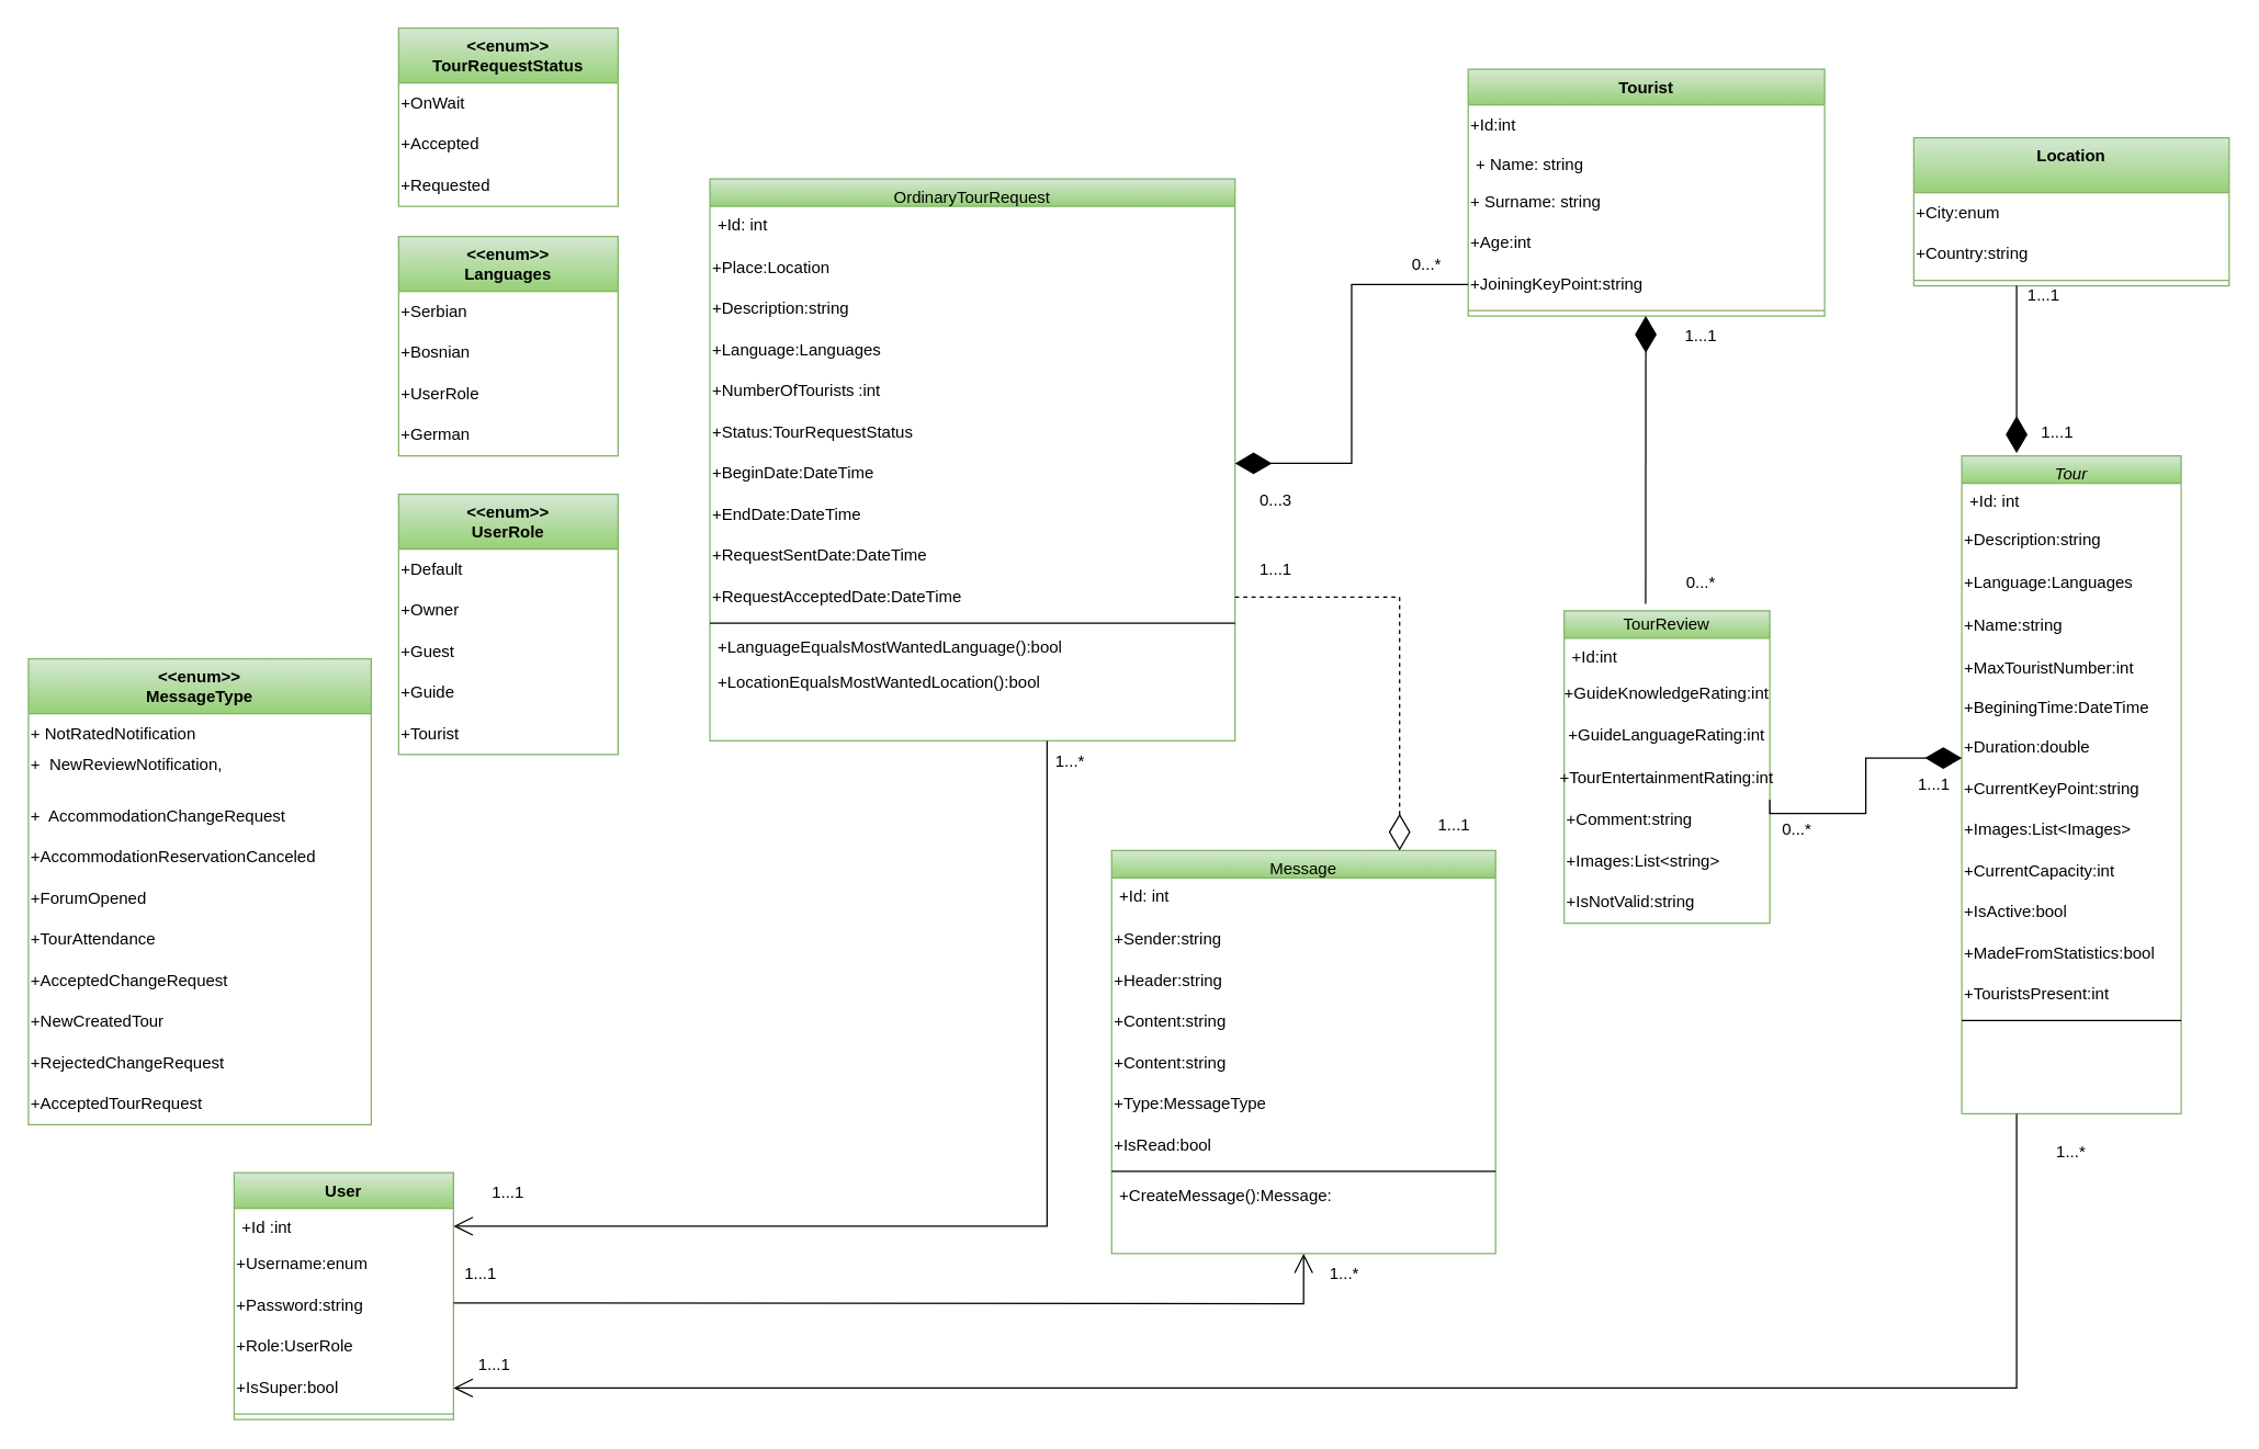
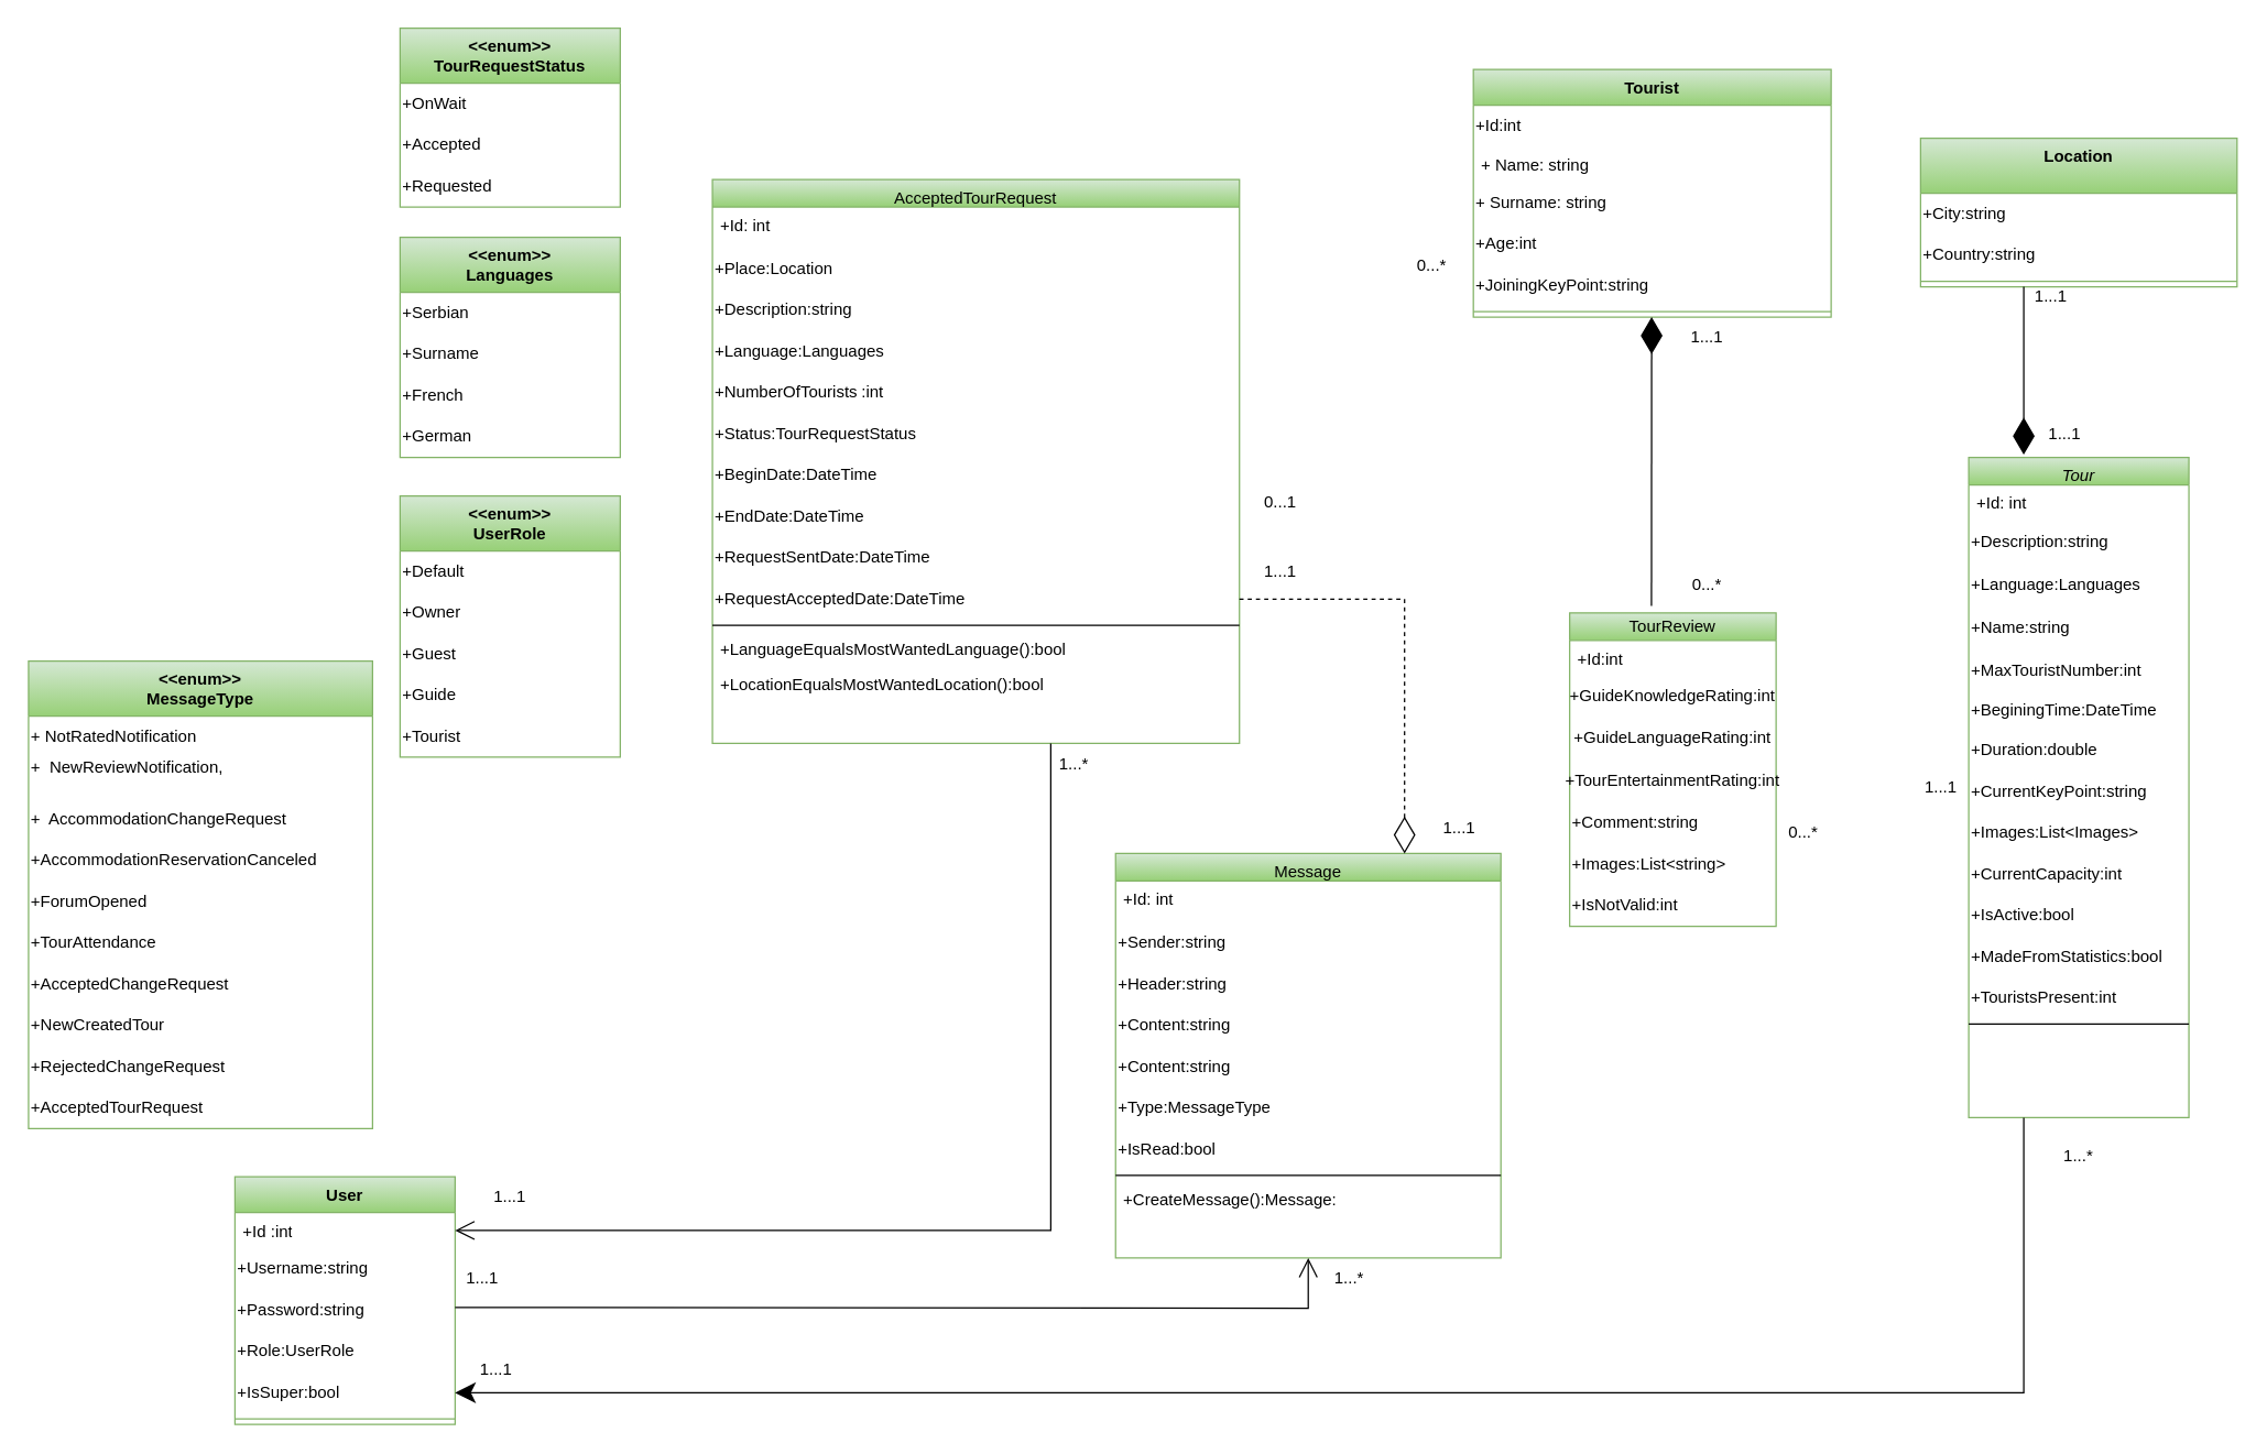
- <mxCell id="17" value="OrdinaryTourRequest" style="swimlane;fontStyle=0;align=center;verticalAlign=top;childLayout=stackLayout;horizontal=1;startSize=20;horizontalStack=0;resizeParent=1;resizeLast=0;collapsible=1;marginBottom=0;rounded=0;shadow=0;strokeWidth=1;fillColor=#d5e8d4;strokeColor=#82b366;gradientColor=#97d077;" parent="1" vertex="1"><mxGeometry x="517" y="130" width="383" height="410" as="geometry"><mxRectangle x="550" y="140" width="160" height="26" as="alternateBounds" /></mxGeometry></mxCell>
+ <mxCell id="17" value="AcceptedTourRequest" style="swimlane;fontStyle=0;align=center;verticalAlign=top;childLayout=stackLayout;horizontal=1;startSize=20;horizontalStack=0;resizeParent=1;resizeLast=0;collapsible=1;marginBottom=0;rounded=0;shadow=0;strokeWidth=1;fillColor=#d5e8d4;strokeColor=#82b366;gradientColor=#97d077;" parent="1" vertex="1"><mxGeometry x="517" y="130" width="383" height="410" as="geometry"><mxRectangle x="550" y="140" width="160" height="26" as="alternateBounds" /></mxGeometry></mxCell>
- <mxCell id="53" value="+City:enum" style="text;html=1;align=left;verticalAlign=middle;whiteSpace=wrap;rounded=0;" parent="52" vertex="1"><mxGeometry y="40" width="230" height="30" as="geometry" /></mxCell>
+ <mxCell id="53" value="+City:string" style="text;html=1;align=left;verticalAlign=middle;whiteSpace=wrap;rounded=0;" parent="52" vertex="1"><mxGeometry y="40" width="230" height="30" as="geometry" /></mxCell>
- <mxCell id="49" value="+Bosnian" style="text;html=1;align=left;verticalAlign=middle;whiteSpace=wrap;rounded=0;" parent="47" vertex="1"><mxGeometry y="70" width="160" height="30" as="geometry" /></mxCell>
+ <mxCell id="49" value="+Surname" style="text;html=1;align=left;verticalAlign=middle;whiteSpace=wrap;rounded=0;" parent="47" vertex="1"><mxGeometry y="70" width="160" height="30" as="geometry" /></mxCell>
- <mxCell id="88" value="" style="endArrow=diamondThin;endFill=1;endSize=24;html=1;rounded=0;exitX=0;exitY=0.5;exitDx=0;exitDy=0;entryX=1;entryY=0.25;entryDx=0;entryDy=0;edgeStyle=orthogonalEdgeStyle;" parent="1" source="37" target="24" edge="1"><mxGeometry width="160" relative="1" as="geometry"><mxPoint x="760" y="330" as="sourcePoint" /><mxPoint x="920" y="330" as="targetPoint" /></mxGeometry></mxCell>
- <mxCell id="50" value="+UserRole" style="text;html=1;align=left;verticalAlign=middle;whiteSpace=wrap;rounded=0;" parent="47" vertex="1"><mxGeometry y="100" width="160" height="30" as="geometry" /></mxCell>
+ <mxCell id="50" value="+French" style="text;html=1;align=left;verticalAlign=middle;whiteSpace=wrap;rounded=0;" parent="47" vertex="1"><mxGeometry y="100" width="160" height="30" as="geometry" /></mxCell>
- <mxCell id="89" value="0...3" style="text;html=1;align=center;verticalAlign=middle;whiteSpace=wrap;rounded=0;" parent="1" vertex="1"><mxGeometry x="900" y="350" width="60" height="30" as="geometry" /></mxCell>
+ <mxCell id="89" value="0...1" style="text;html=1;align=center;verticalAlign=middle;whiteSpace=wrap;rounded=0;" parent="1" vertex="1"><mxGeometry x="900" y="350" width="60" height="30" as="geometry" /></mxCell>
- <mxCell id="75" value="" style="endArrow=diamondThin;endFill=1;endSize=24;html=1;rounded=0;entryX=0;entryY=0.75;entryDx=0;entryDy=0;exitX=1;exitY=1;exitDx=0;exitDy=0;edgeStyle=orthogonalEdgeStyle;" parent="1" source="43" target="9" edge="1"><mxGeometry width="160" relative="1" as="geometry"><mxPoint x="1140" y="350" as="sourcePoint" /><mxPoint x="1300" y="350" as="targetPoint" /></mxGeometry></mxCell>
- <mxCell id="46" value="+IsNotValid:string" style="text;html=1;align=left;verticalAlign=middle;whiteSpace=wrap;rounded=0;" parent="39" vertex="1"><mxGeometry y="198" width="150" height="30" as="geometry" /></mxCell>
+ <mxCell id="46" value="+IsNotValid:int" style="text;html=1;align=left;verticalAlign=middle;whiteSpace=wrap;rounded=0;" parent="39" vertex="1"><mxGeometry y="198" width="150" height="30" as="geometry" /></mxCell>
- <mxCell id="62" value="+Username:enum" style="text;html=1;align=left;verticalAlign=middle;whiteSpace=wrap;rounded=0;" parent="60" vertex="1"><mxGeometry y="52" width="160" height="30" as="geometry" /></mxCell>
+ <mxCell id="62" value="+Username:string" style="text;html=1;align=left;verticalAlign=middle;whiteSpace=wrap;rounded=0;" parent="60" vertex="1"><mxGeometry y="52" width="160" height="30" as="geometry" /></mxCell>
- <mxCell id="101" value="" style="endArrow=open;endFill=1;endSize=12;html=1;rounded=0;exitX=0.25;exitY=1;exitDx=0;exitDy=0;entryX=1;entryY=0.5;entryDx=0;entryDy=0;edgeStyle=orthogonalEdgeStyle;" parent="1" source="2" target="65" edge="1"><mxGeometry width="160" relative="1" as="geometry"><mxPoint x="780" y="770" as="sourcePoint" /><mxPoint x="940" y="770" as="targetPoint" /></mxGeometry></mxCell>
+ <mxCell id="101" value="" style="endArrow=classic;endFill=1;endSize=12;html=1;rounded=0;exitX=0.25;exitY=1;exitDx=0;exitDy=0;entryX=1;entryY=0.5;entryDx=0;entryDy=0;edgeStyle=orthogonalEdgeStyle;" parent="1" source="2" target="65" edge="1"><mxGeometry width="160" relative="1" as="geometry"><mxPoint x="780" y="770" as="sourcePoint" /><mxPoint x="940" y="770" as="targetPoint" /></mxGeometry></mxCell>
